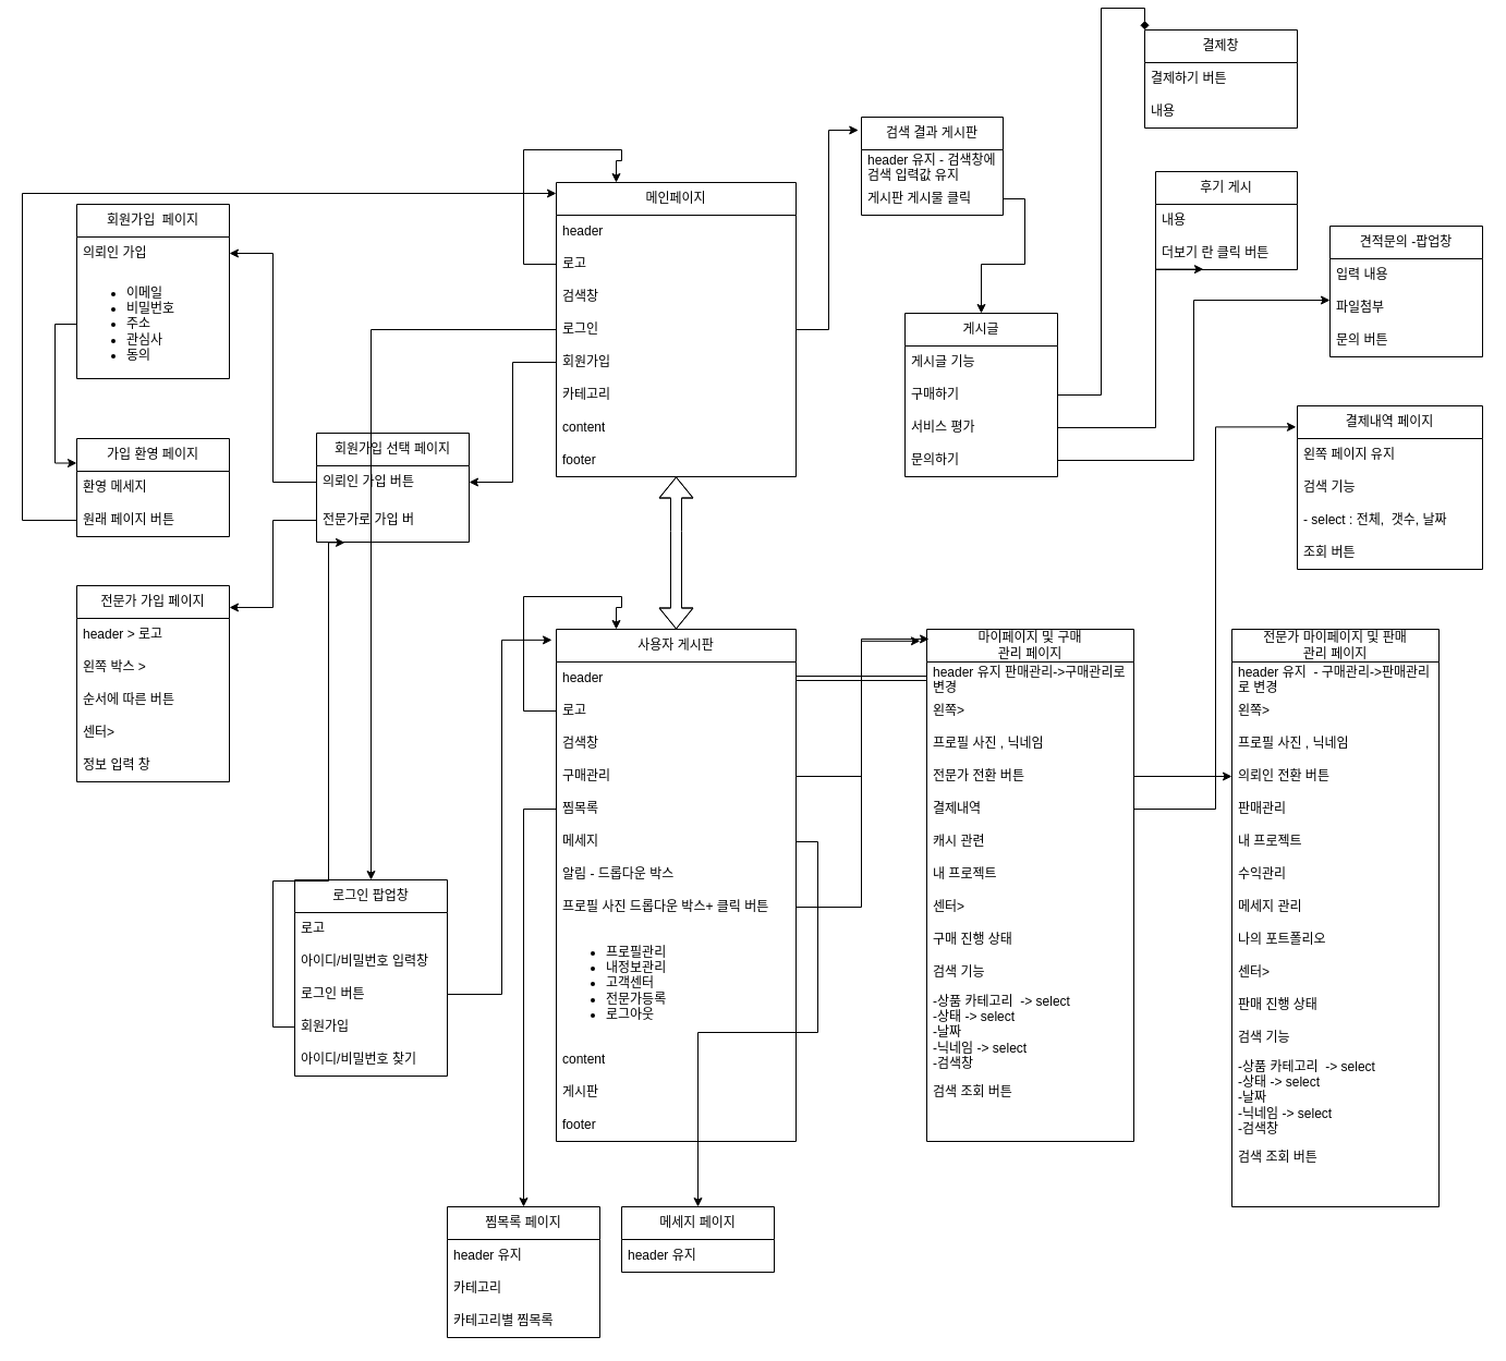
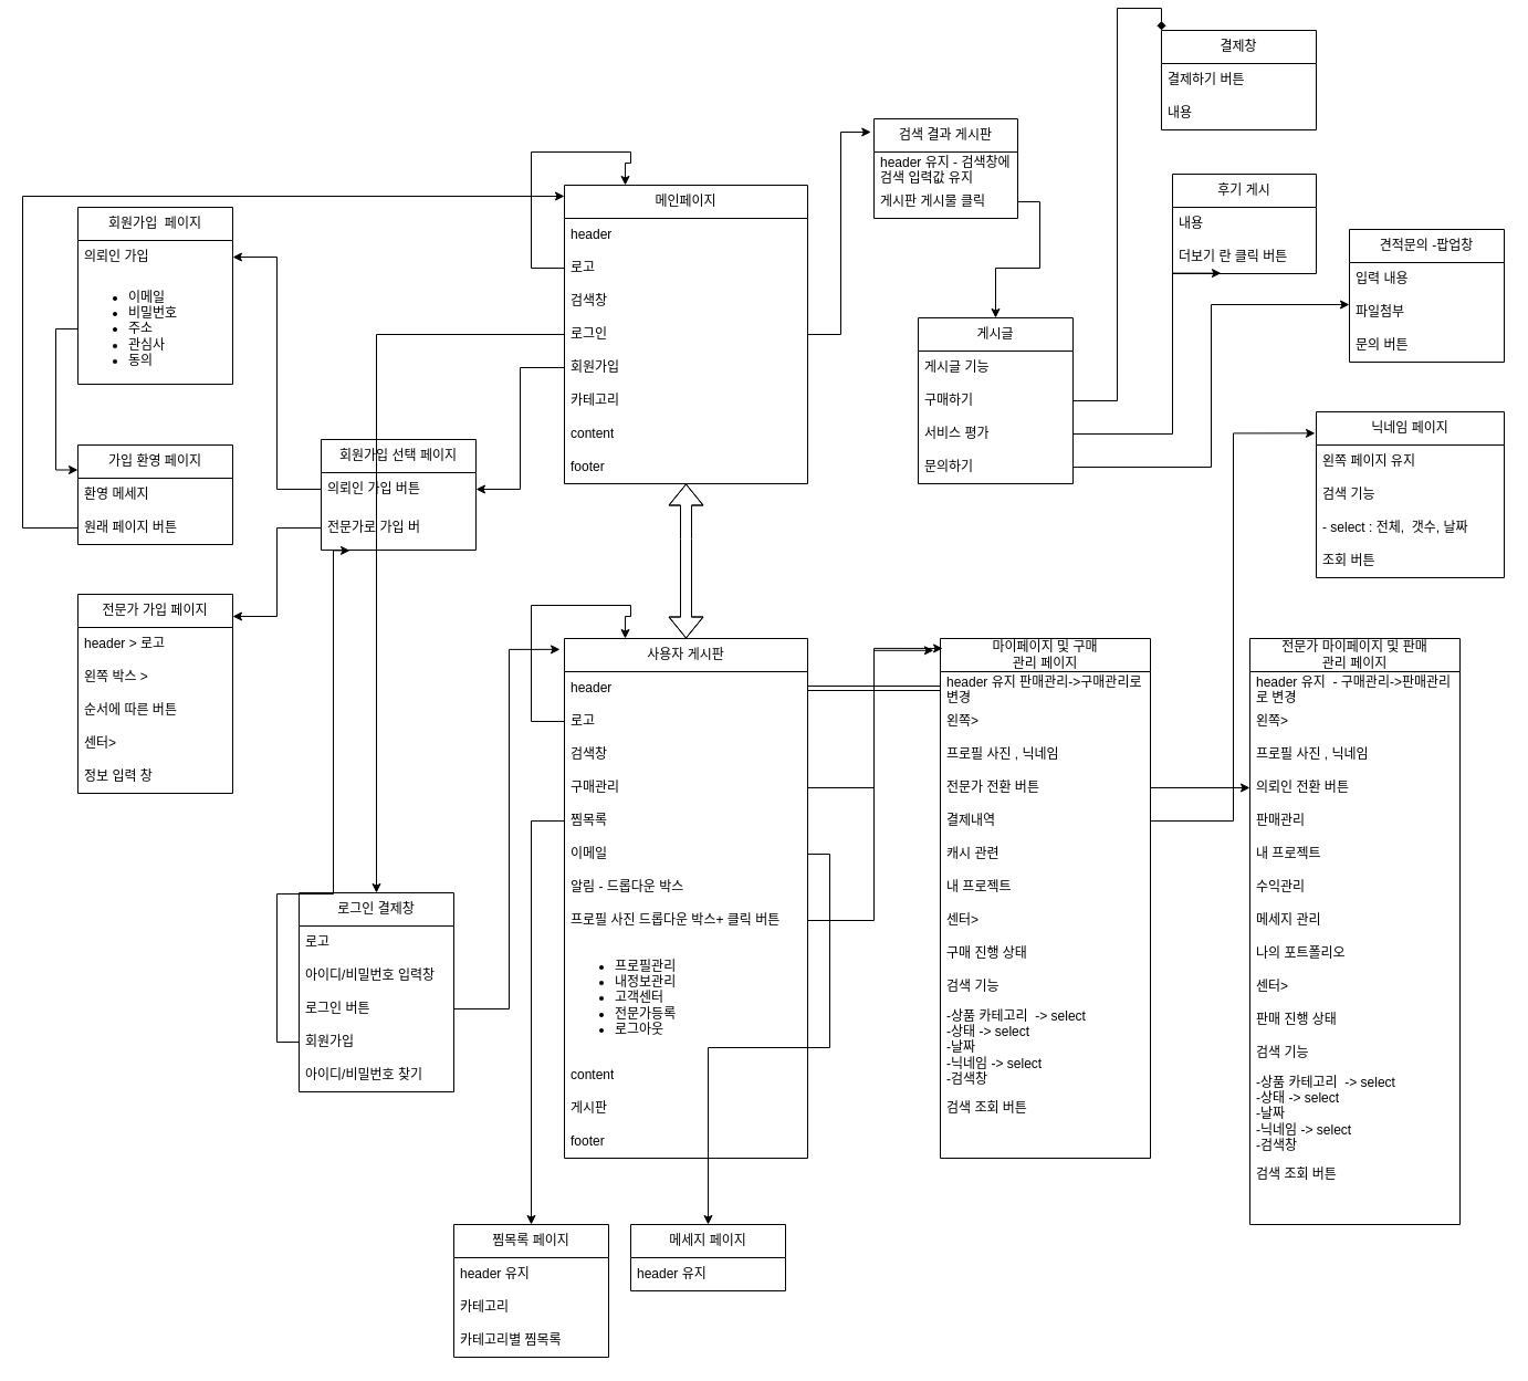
- <mxCell id="54" value="결제내역 페이지" style="swimlane;fontStyle=0;childLayout=stackLayout;horizontal=1;startSize=30;horizontalStack=0;resizeParent=1;resizeParentMax=0;resizeLast=0;collapsible=1;marginBottom=0;whiteSpace=wrap;html=1;" vertex="1" parent="1"><mxGeometry x="1190" y="365" width="170" height="150" as="geometry" /></mxCell>
+ <mxCell id="54" value="닉네임 페이지" style="swimlane;fontStyle=0;childLayout=stackLayout;horizontal=1;startSize=30;horizontalStack=0;resizeParent=1;resizeParentMax=0;resizeLast=0;collapsible=1;marginBottom=0;whiteSpace=wrap;html=1;" vertex="1" parent="1"><mxGeometry x="1190" y="365" width="170" height="150" as="geometry" /></mxCell>
- <mxCell id="32" value="메세지" style="text;strokeColor=none;fillColor=none;align=left;verticalAlign=middle;spacingLeft=4;spacingRight=4;overflow=hidden;points=[[0,0.5],[1,0.5]];portConstraint=eastwest;rotatable=0;whiteSpace=wrap;html=1;" vertex="1" parent="25"><mxGeometry y="180" width="220" height="30" as="geometry" /></mxCell>
+ <mxCell id="32" value="이메일" style="text;strokeColor=none;fillColor=none;align=left;verticalAlign=middle;spacingLeft=4;spacingRight=4;overflow=hidden;points=[[0,0.5],[1,0.5]];portConstraint=eastwest;rotatable=0;whiteSpace=wrap;html=1;" vertex="1" parent="25"><mxGeometry y="180" width="220" height="30" as="geometry" /></mxCell>
- <mxCell id="13" value="로그인 팝업창" style="swimlane;fontStyle=0;childLayout=stackLayout;horizontal=1;startSize=30;horizontalStack=0;resizeParent=1;resizeParentMax=0;resizeLast=0;collapsible=1;marginBottom=0;whiteSpace=wrap;html=1;" vertex="1" parent="1"><mxGeometry x="270" y="800" width="140" height="180" as="geometry" /></mxCell>
+ <mxCell id="13" value="로그인 결제창" style="swimlane;fontStyle=0;childLayout=stackLayout;horizontal=1;startSize=30;horizontalStack=0;resizeParent=1;resizeParentMax=0;resizeLast=0;collapsible=1;marginBottom=0;whiteSpace=wrap;html=1;" vertex="1" parent="1"><mxGeometry x="270" y="800" width="140" height="180" as="geometry" /></mxCell>
